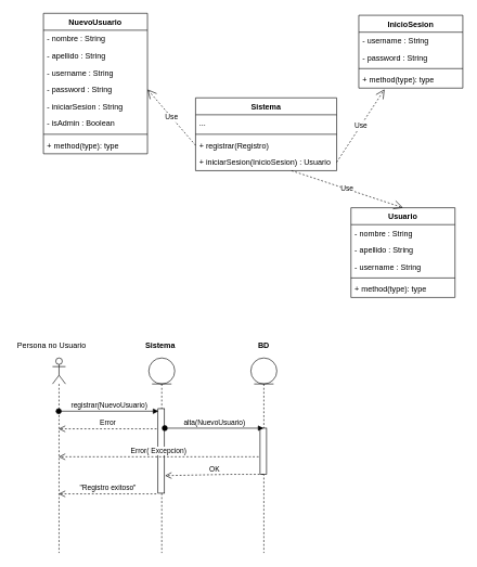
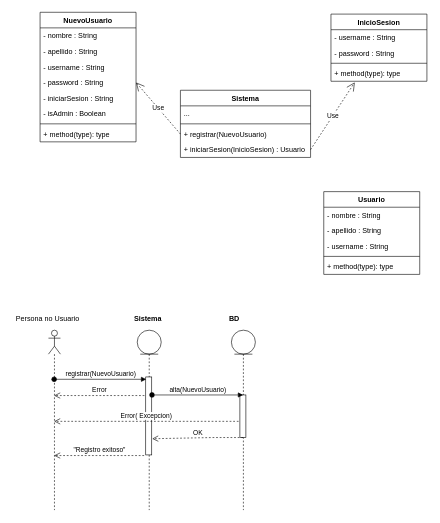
- <mxCell id="14" value="+ registrar(Registro)" style="text;strokeColor=none;fillColor=none;align=left;verticalAlign=top;spacingLeft=4;spacingRight=4;overflow=hidden;rotatable=0;points=[[0,0.5],[1,0.5]];portConstraint=eastwest;" parent="11" vertex="1"><mxGeometry y="60" width="217" height="26" as="geometry" /></mxCell>
+ <mxCell id="14" value="+ registrar(NuevoUsuario)" style="text;strokeColor=none;fillColor=none;align=left;verticalAlign=top;spacingLeft=4;spacingRight=4;overflow=hidden;rotatable=0;points=[[0,0.5],[1,0.5]];portConstraint=eastwest;" parent="11" vertex="1"><mxGeometry y="60" width="217" height="26" as="geometry" /></mxCell>
- <mxCell id="43" value="Use" style="endArrow=open;endSize=12;dashed=1;html=1;rounded=0;entryX=0.5;entryY=0;entryDx=0;entryDy=0;" edge="1" parent="1" source="15" target="37"><mxGeometry width="160" relative="1" as="geometry"><mxPoint x="575" y="261" as="sourcePoint" /><mxPoint x="735" y="261" as="targetPoint" /></mxGeometry></mxCell>
- <mxCell id="25" value="BD" style="text;align=center;fontStyle=1;verticalAlign=middle;spacingLeft=3;spacingRight=3;strokeColor=none;rotatable=0;points=[[0,0.5],[1,0.5]];portConstraint=eastwest;" parent="1" vertex="1"><mxGeometry x="365" y="517" width="80" height="26" as="geometry" /></mxCell>
+ <mxCell id="25" value="BD" style="text;align=center;fontStyle=1;verticalAlign=middle;spacingLeft=3;spacingRight=3;strokeColor=none;rotatable=0;points=[[0,0.5],[1,0.5]];portConstraint=eastwest;" parent="1" vertex="1"><mxGeometry x="350" y="517" width="80" height="26" as="geometry" /></mxCell>
